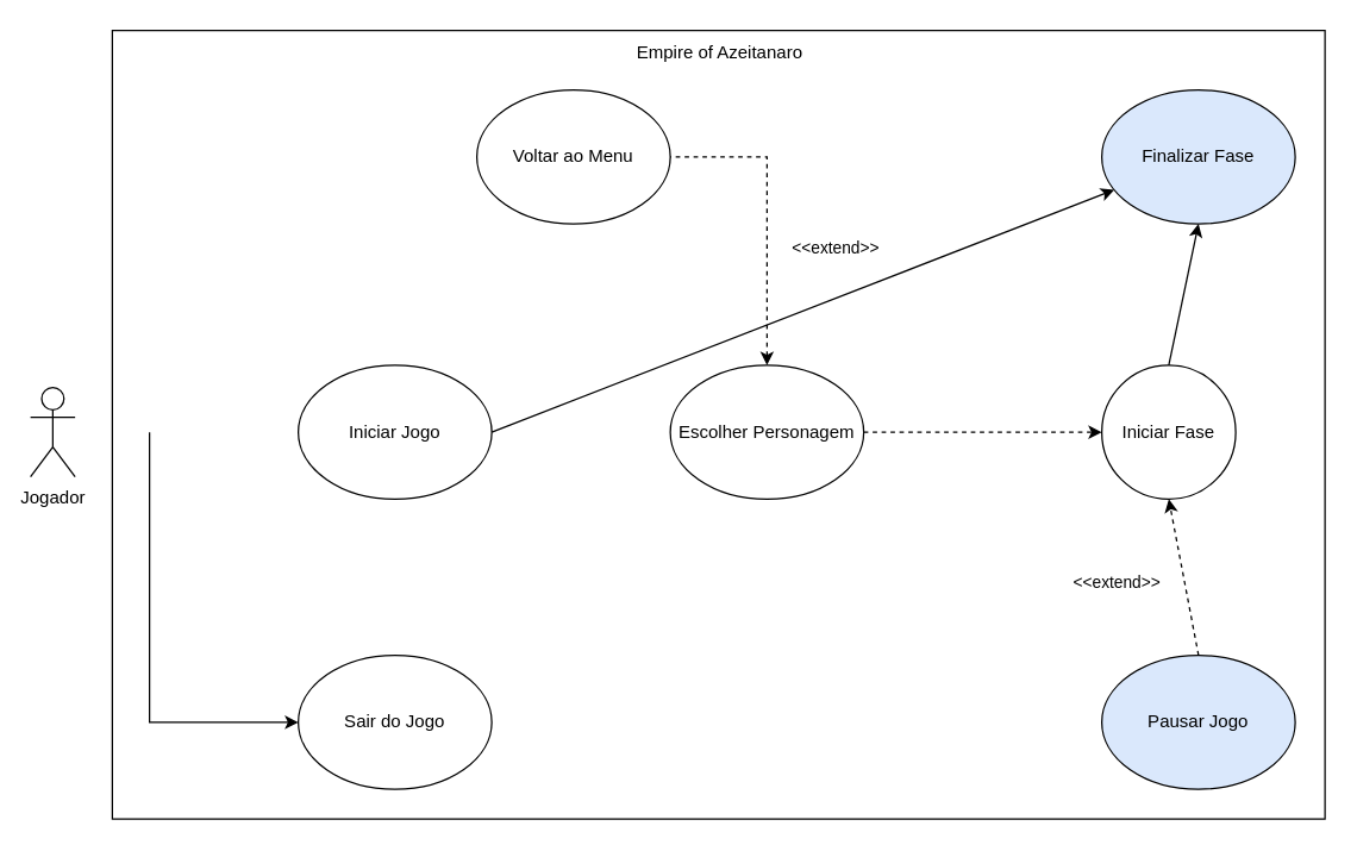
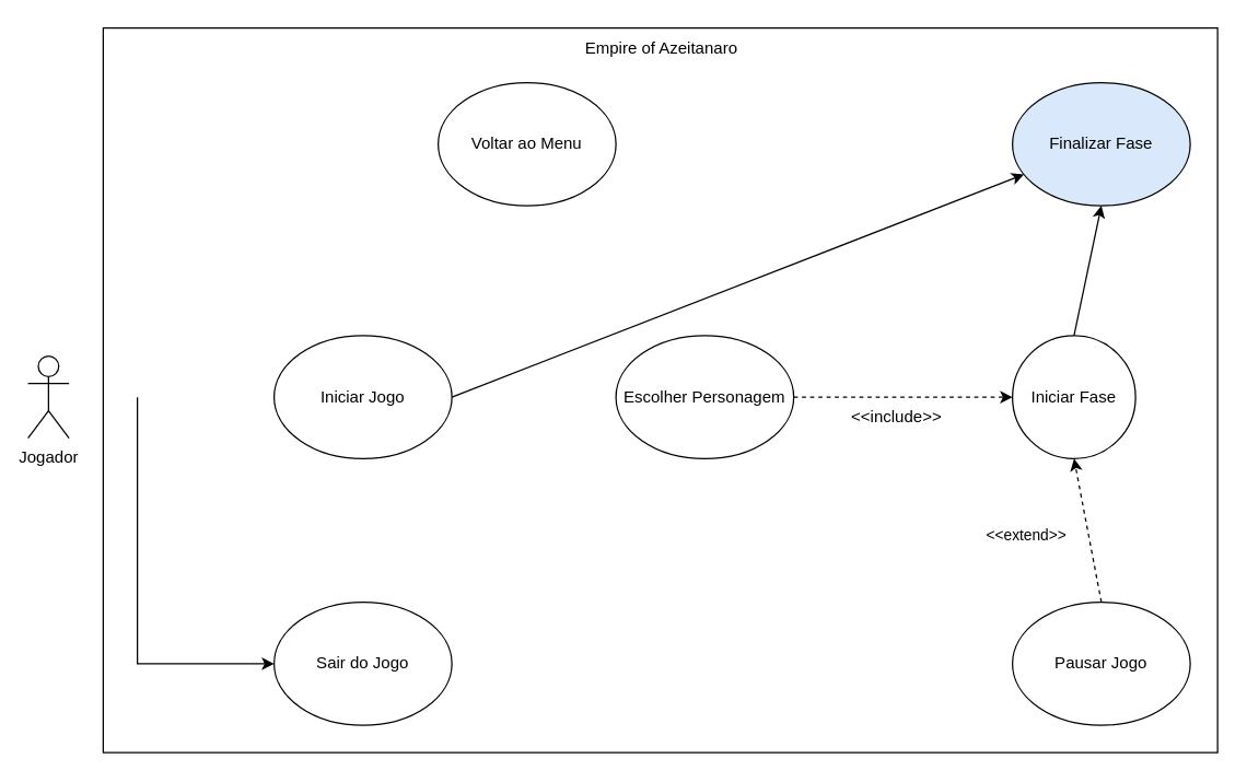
- <mxCell id="10" value="" style="endArrow=none;html=1;rounded=0;exitX=0.5;exitY=0;exitDx=0;exitDy=0;entryX=1;entryY=0.5;entryDx=0;entryDy=0;startFill=1;startArrow=classic;dashed=1;" edge="1" parent="1" source="6" target="9"><mxGeometry width="50" height="50" relative="1" as="geometry"><mxPoint x="370" y="330" as="sourcePoint" /><mxPoint x="420" y="280" as="targetPoint" /><Array as="points"><mxPoint x="515" y="105" /></Array></mxGeometry></mxCell>
- <mxCell id="11" value="&lt;div&gt;&amp;lt;&amp;lt;extend&amp;gt;&amp;gt;&lt;/div&gt;" style="edgeLabel;html=1;align=center;verticalAlign=middle;resizable=0;points=[];" vertex="1" connectable="0" parent="10"><mxGeometry x="-0.036" relative="1" as="geometry"><mxPoint x="45" y="19" as="offset" /></mxGeometry></mxCell>
+ <mxCell id="19" value="&amp;lt;&amp;lt;include&amp;gt;&amp;gt;" style="text;html=1;align=center;verticalAlign=middle;resizable=0;points=[];autosize=1;strokeColor=none;fillColor=none;" vertex="1" parent="1"><mxGeometry x="610" y="290" width="90" height="30" as="geometry" /></mxCell>
- <mxCell id="13" value="Pausar Jogo" style="ellipse;whiteSpace=wrap;html=1;fillColor=#dae8fc;" vertex="1" parent="1"><mxGeometry x="740" y="440" width="130" height="90" as="geometry" /></mxCell>
+ <mxCell id="13" value="Pausar Jogo" style="ellipse;whiteSpace=wrap;html=1;" vertex="1" parent="1"><mxGeometry x="740" y="440" width="130" height="90" as="geometry" /></mxCell>
